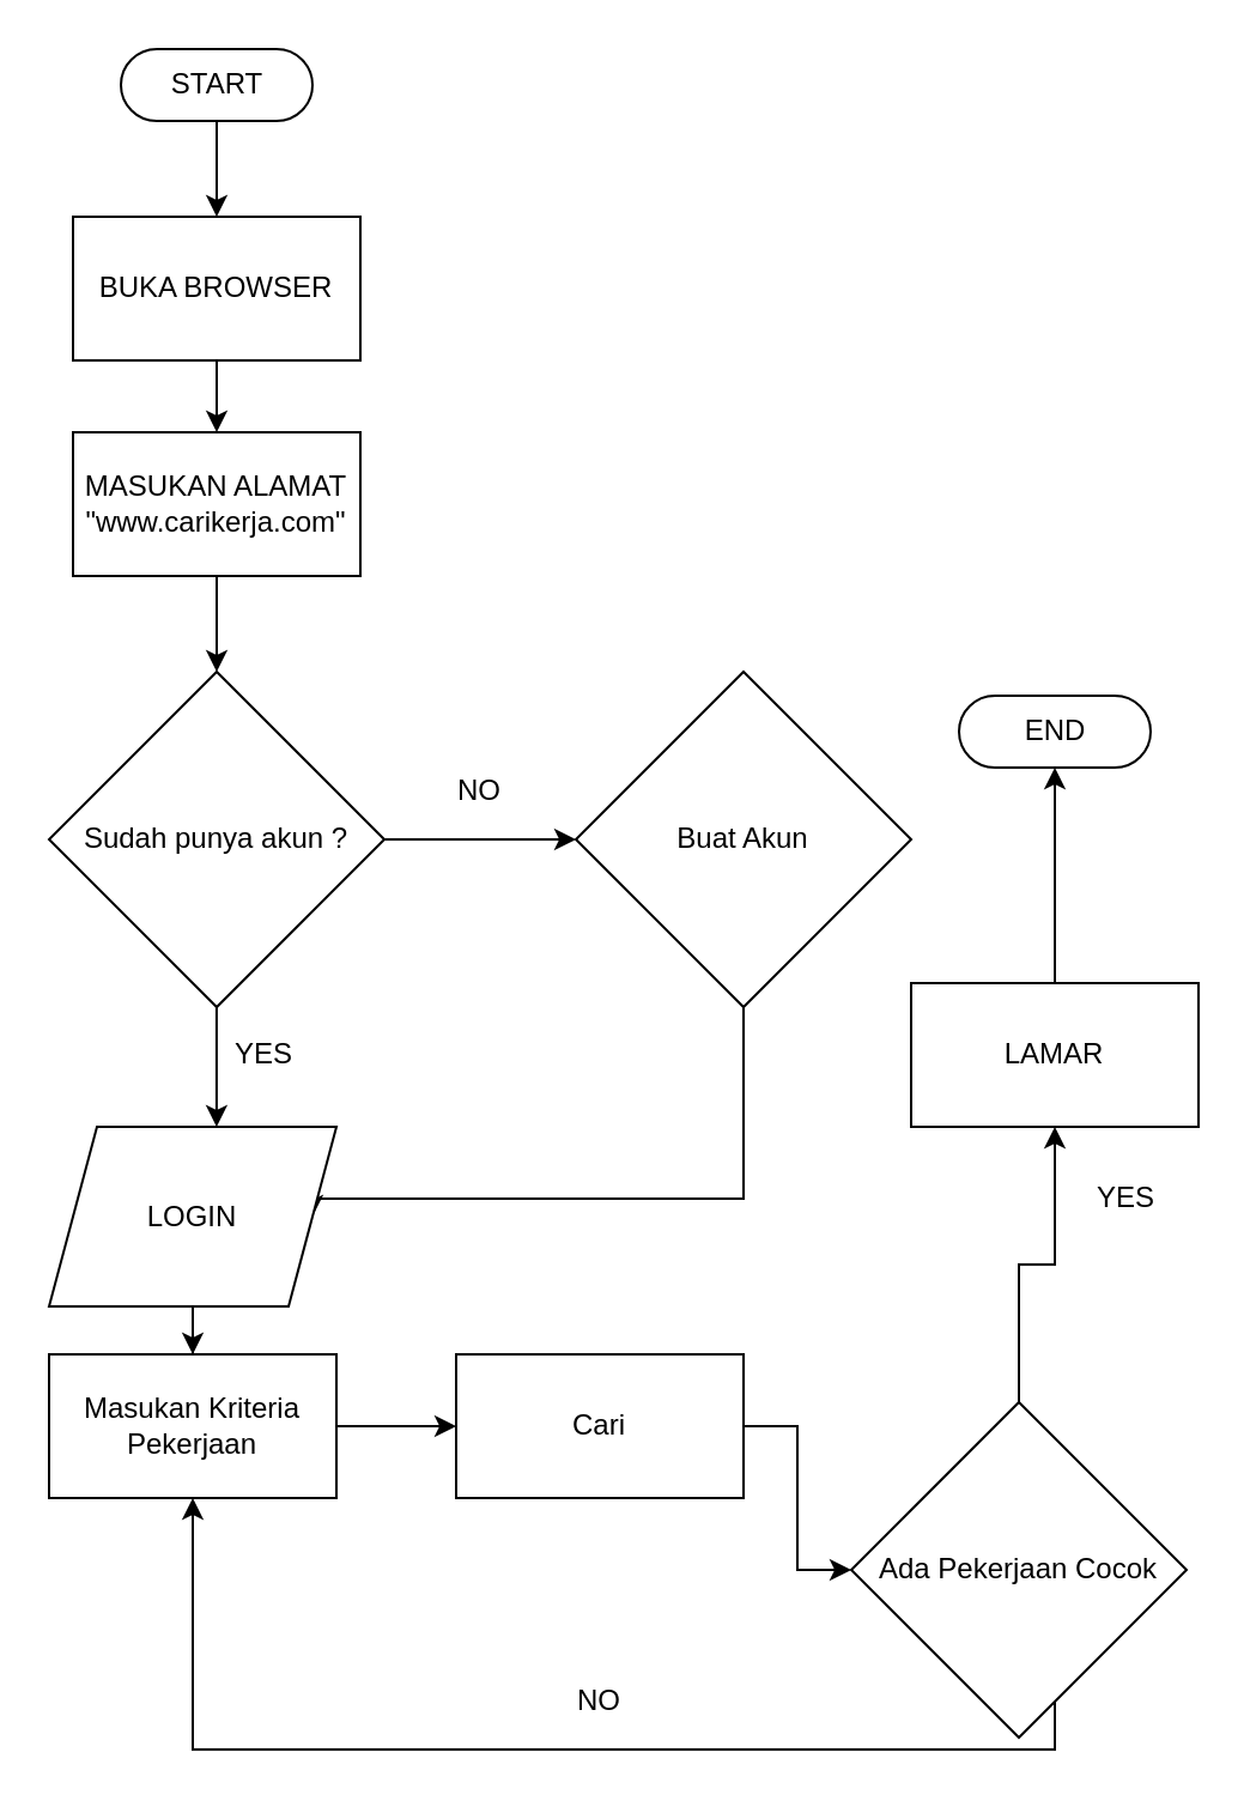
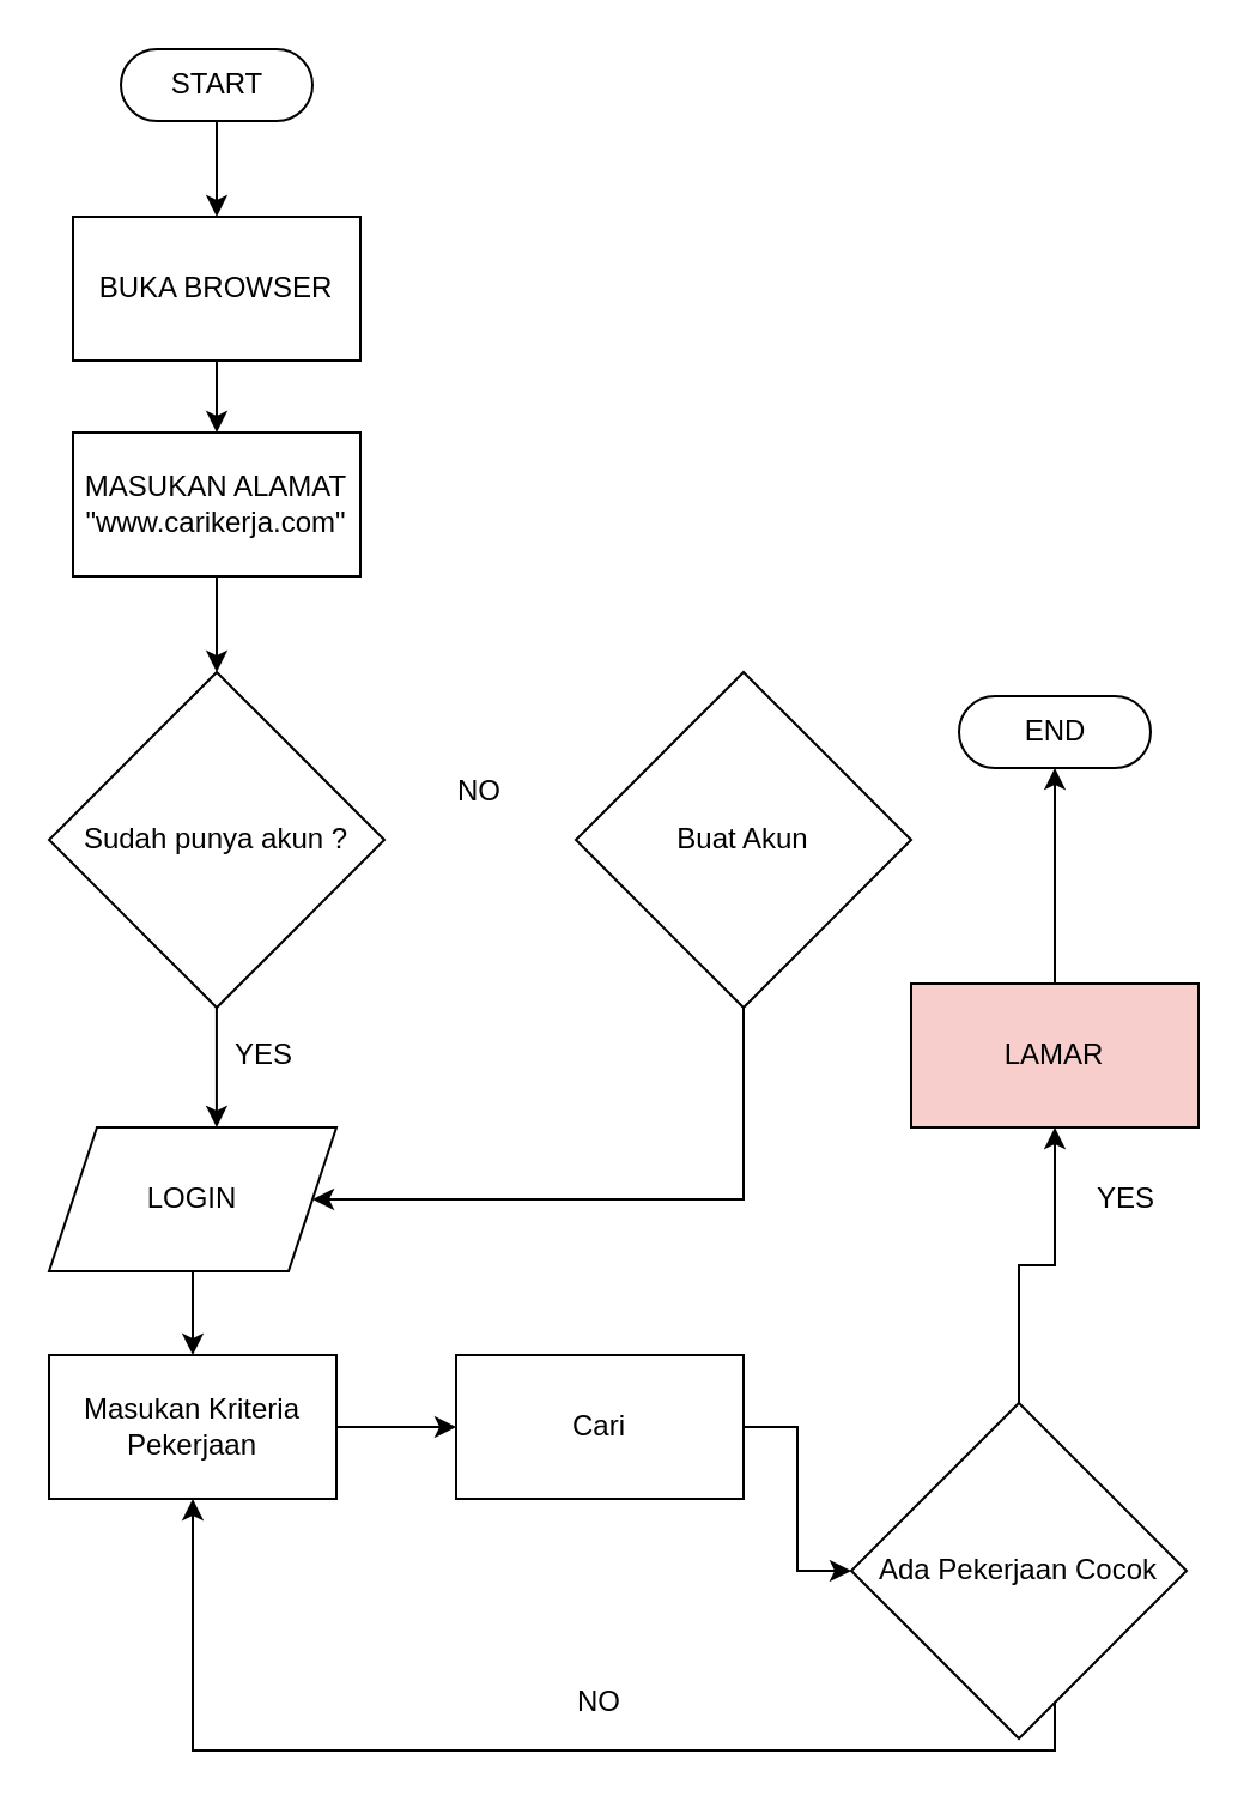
- <mxCell id="8" style="edgeStyle=orthogonalEdgeStyle;rounded=0;orthogonalLoop=1;jettySize=auto;html=1;entryX=0;entryY=0.5;entryDx=0;entryDy=0;" edge="1" parent="1" source="10" target="12"><mxGeometry relative="1" as="geometry" /></mxCell>
- <mxCell id="26" value="LAMAR" style="rounded=0;whiteSpace=wrap;html=1;" vertex="1" parent="1"><mxGeometry x="380" y="410" width="120" height="60" as="geometry" /></mxCell>
+ <mxCell id="26" value="LAMAR" style="rounded=0;whiteSpace=wrap;html=1;fillColor=#f8cecc;" vertex="1" parent="1"><mxGeometry x="380" y="410" width="120" height="60" as="geometry" /></mxCell>
- <mxCell id="14" value="LOGIN" style="shape=parallelogram;perimeter=parallelogramPerimeter;whiteSpace=wrap;html=1;fixedSize=1;" vertex="1" parent="1"><mxGeometry x="20" y="470" width="120" height="75" as="geometry" /></mxCell>
+ <mxCell id="14" value="LOGIN" style="shape=parallelogram;perimeter=parallelogramPerimeter;whiteSpace=wrap;html=1;fixedSize=1;" vertex="1" parent="1"><mxGeometry x="20" y="470" width="120" height="60" as="geometry" /></mxCell>
